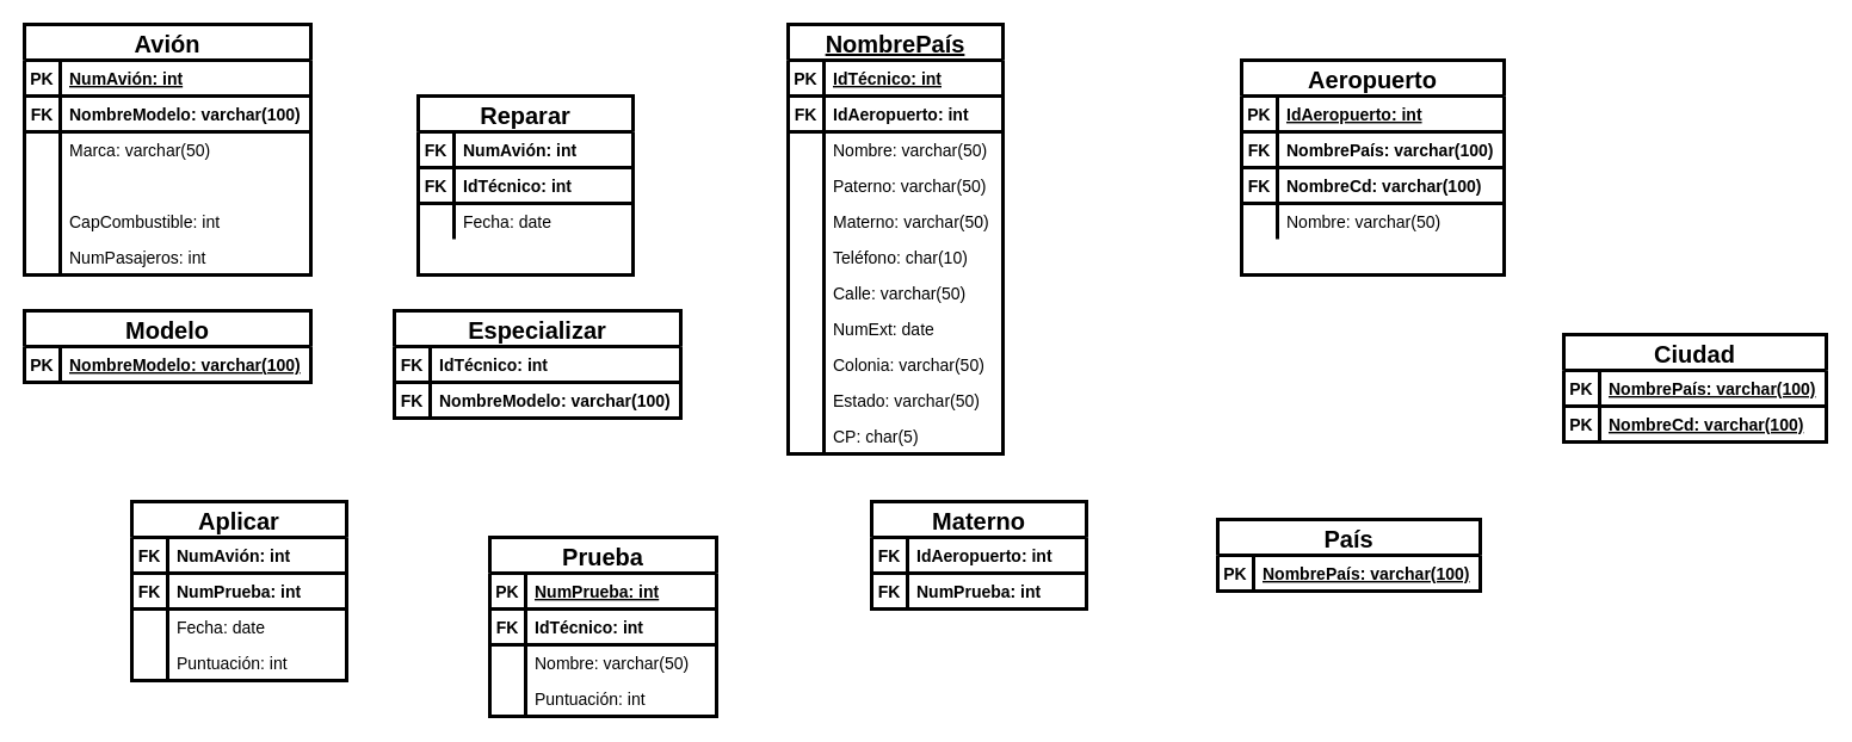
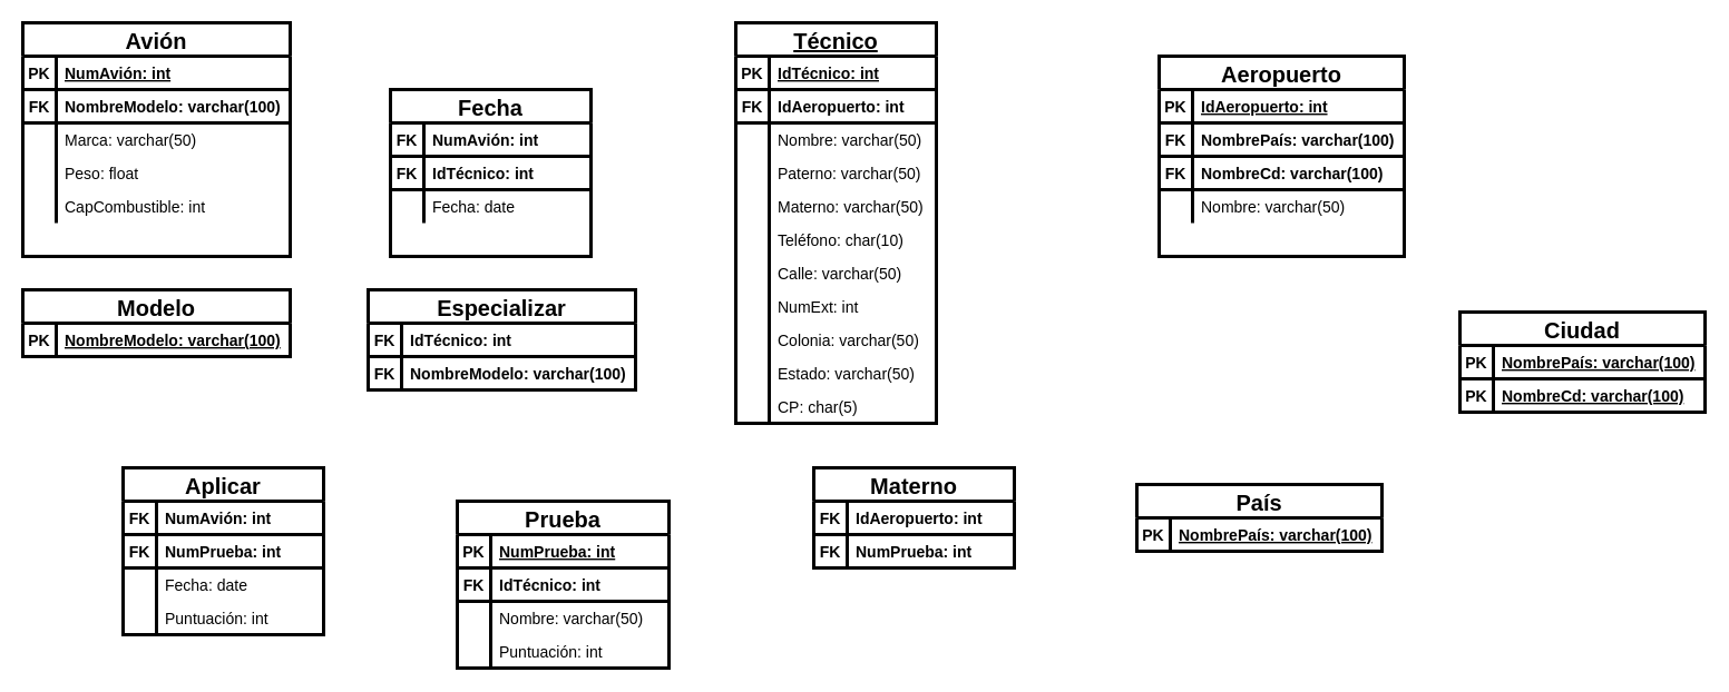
- <mxCell id="21" value="NombrePaís" style="shape=table;startSize=30;container=1;collapsible=1;childLayout=tableLayout;fixedRows=1;rowLines=0;fontStyle=5;align=center;resizeLast=1;fontSize=20;strokeWidth=3;" vertex="1" parent="1"><mxGeometry x="660" y="20" width="180" height="360" as="geometry" /></mxCell>
+ <mxCell id="21" value="Técnico" style="shape=table;startSize=30;container=1;collapsible=1;childLayout=tableLayout;fixedRows=1;rowLines=0;fontStyle=5;align=center;resizeLast=1;fontSize=20;strokeWidth=3;" vertex="1" parent="1"><mxGeometry x="660" y="20" width="180" height="360" as="geometry" /></mxCell>
- <mxCell id="98" value="Reparar" style="shape=table;startSize=30;container=1;collapsible=1;childLayout=tableLayout;fixedRows=1;rowLines=0;fontStyle=1;align=center;resizeLast=1;fontSize=20;strokeWidth=3;" vertex="1" parent="1"><mxGeometry x="350" y="80" width="180" height="150" as="geometry" /></mxCell>
+ <mxCell id="98" value="Fecha" style="shape=table;startSize=30;container=1;collapsible=1;childLayout=tableLayout;fixedRows=1;rowLines=0;fontStyle=1;align=center;resizeLast=1;fontSize=20;strokeWidth=3;" vertex="1" parent="1"><mxGeometry x="350" y="80" width="180" height="150" as="geometry" /></mxCell>
+ <mxCell id="14" value="Peso: float" style="shape=partialRectangle;connectable=0;fillColor=none;top=0;left=0;bottom=0;right=0;align=left;spacingLeft=6;overflow=hidden;fontStyle=0;strokeWidth=3;fontSize=14;" vertex="1" parent="12"><mxGeometry x="30" width="210" height="30" as="geometry"><mxRectangle width="210" height="30" as="alternateBounds" /></mxGeometry></mxCell>
- <mxCell id="20" value="NumPasajeros: int" style="shape=partialRectangle;connectable=0;fillColor=none;top=0;left=0;bottom=0;right=0;align=left;spacingLeft=6;overflow=hidden;fontStyle=0;strokeWidth=3;fontSize=14;" vertex="1" parent="18"><mxGeometry x="30" width="210" height="30" as="geometry"><mxRectangle width="210" height="30" as="alternateBounds" /></mxGeometry></mxCell>
- <mxCell id="45" value="NumExt: date" style="shape=partialRectangle;connectable=0;fillColor=none;top=0;left=0;bottom=0;right=0;align=left;spacingLeft=6;overflow=hidden;fontStyle=0;strokeWidth=3;fontSize=14;" vertex="1" parent="43"><mxGeometry x="30" width="150" height="30" as="geometry"><mxRectangle width="150" height="30" as="alternateBounds" /></mxGeometry></mxCell>
+ <mxCell id="45" value="NumExt: int" style="shape=partialRectangle;connectable=0;fillColor=none;top=0;left=0;bottom=0;right=0;align=left;spacingLeft=6;overflow=hidden;fontStyle=0;strokeWidth=3;fontSize=14;" vertex="1" parent="43"><mxGeometry x="30" width="150" height="30" as="geometry"><mxRectangle width="150" height="30" as="alternateBounds" /></mxGeometry></mxCell>
